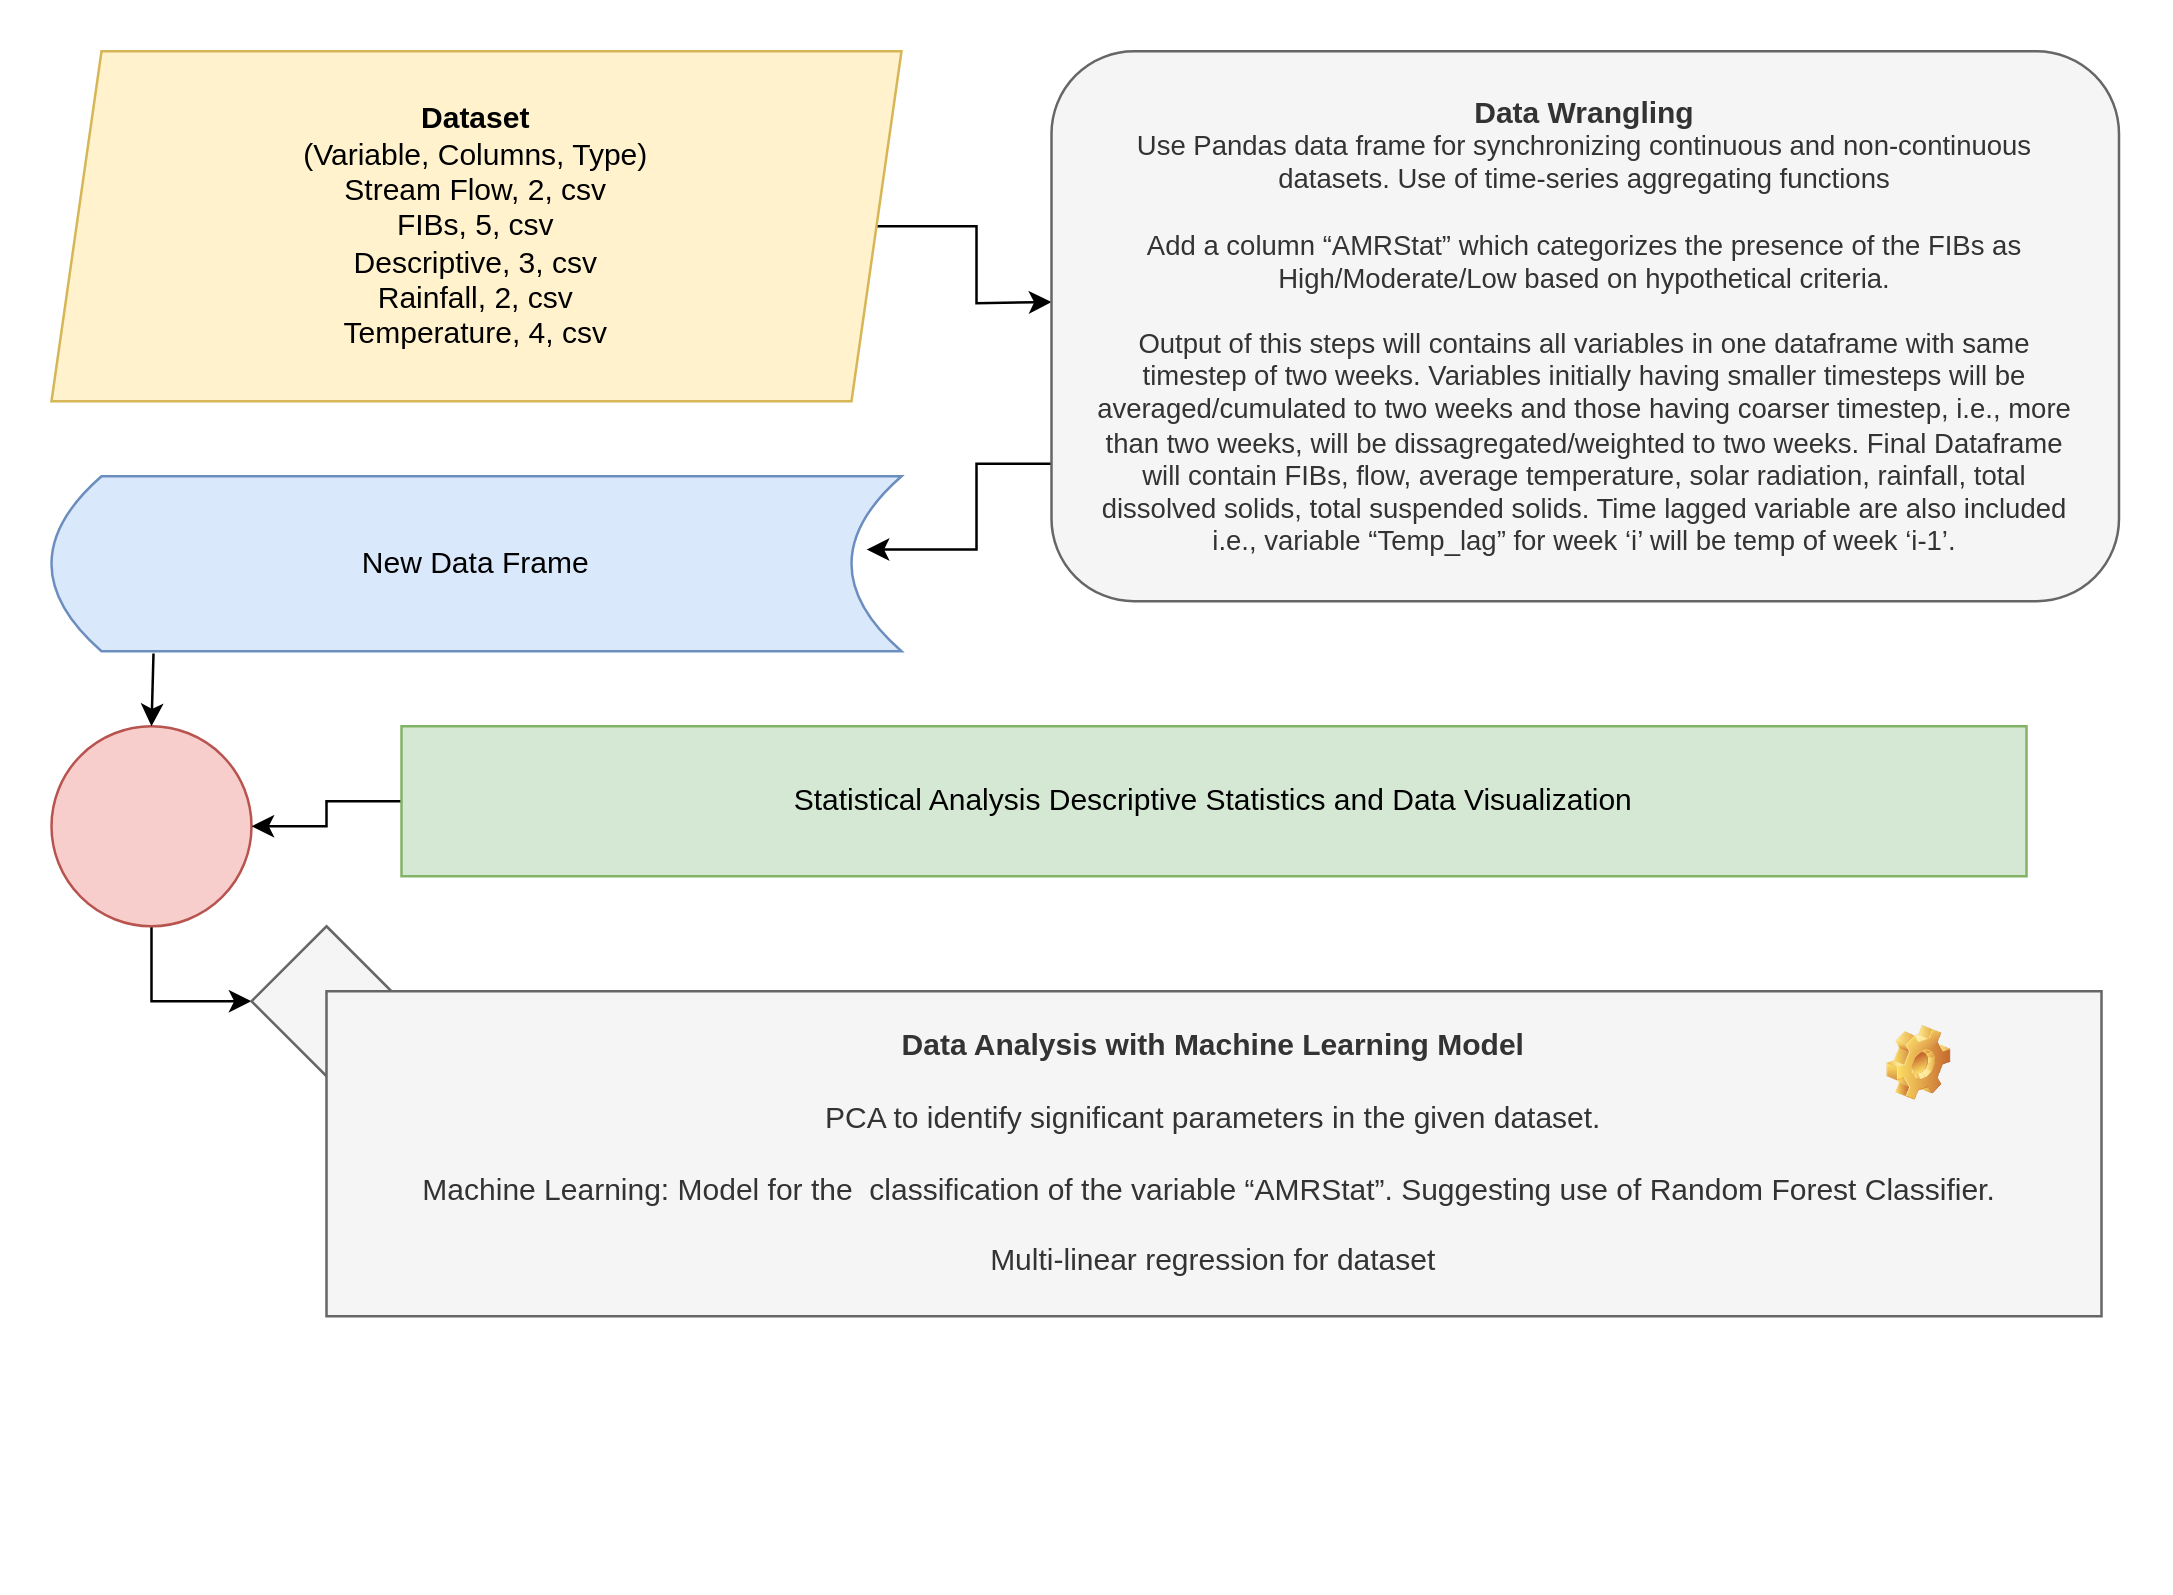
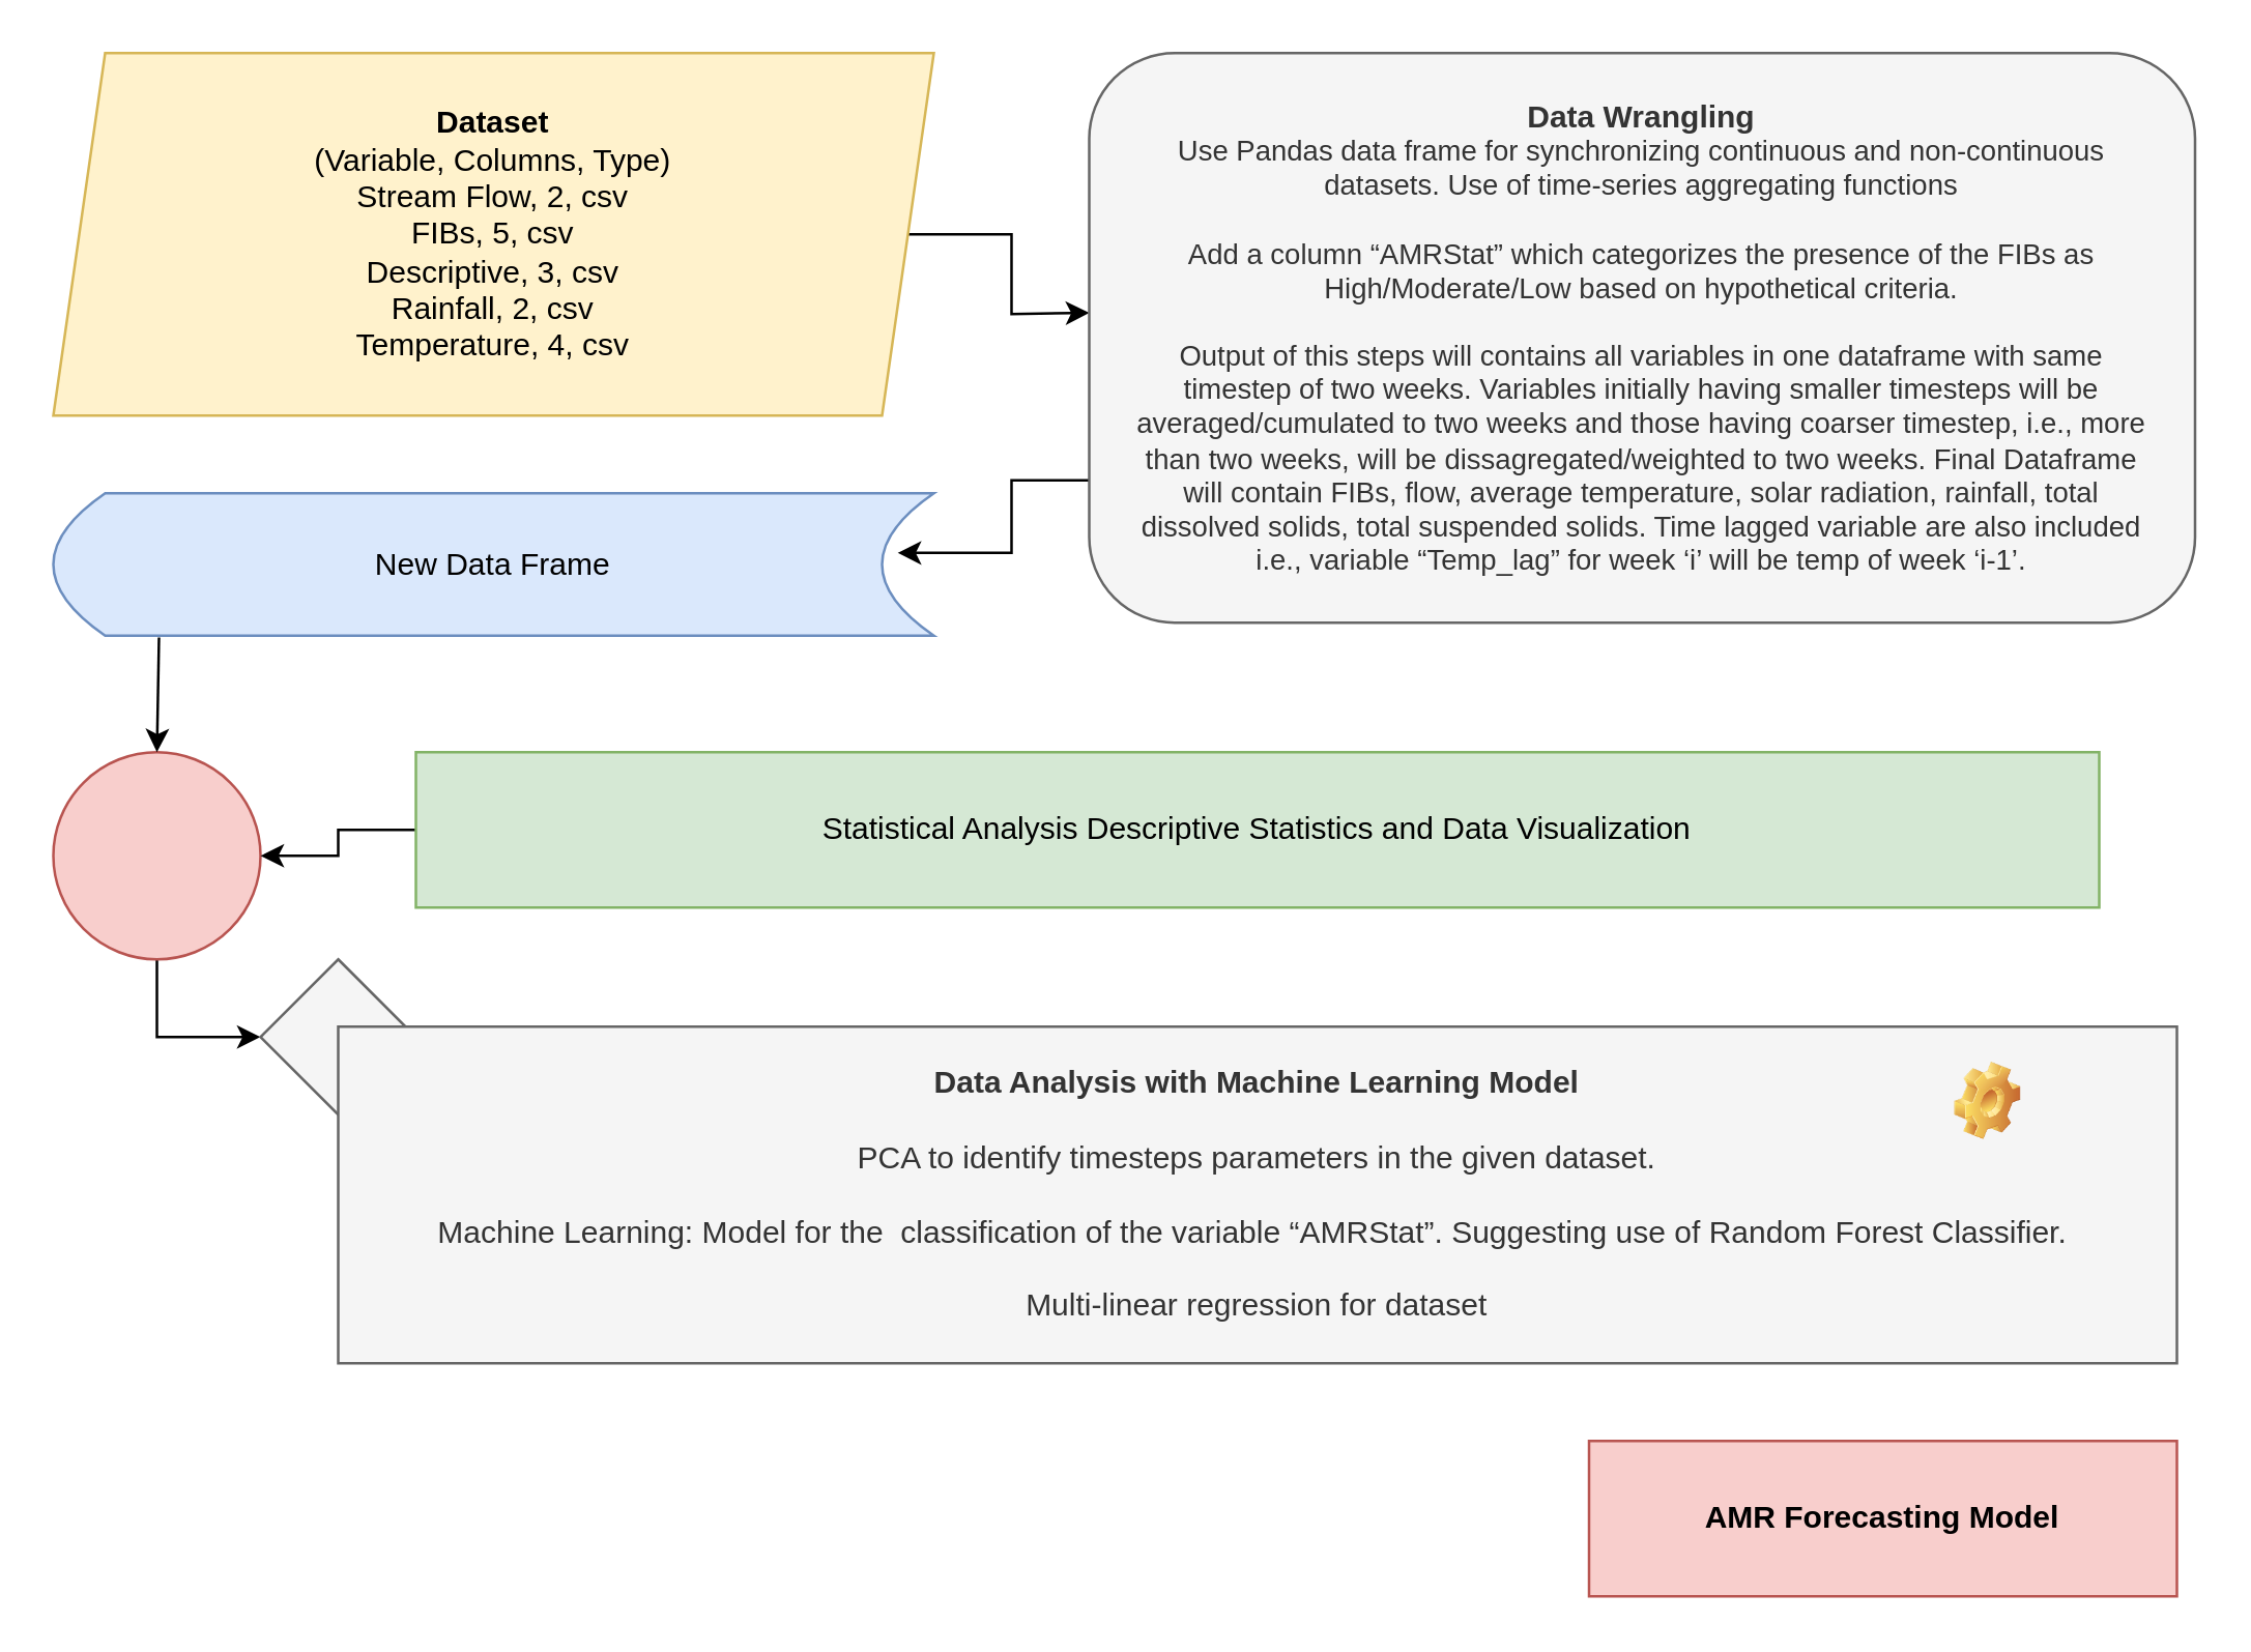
- <mxCell id="6" value="New Data Frame" style="shape=dataStorage;whiteSpace=wrap;html=1;fixedSize=1;fillColor=#dae8fc;strokeColor=#6c8ebf;" vertex="1" parent="1"><mxGeometry y="190" width="340" height="70" as="geometry" x="20" /></mxCell>
+ <mxCell id="6" value="New Data Frame" style="shape=dataStorage;whiteSpace=wrap;html=1;fixedSize=1;fillColor=#dae8fc;strokeColor=#6c8ebf;" vertex="1" parent="1"><mxGeometry x="20" y="190" width="340" height="55" as="geometry" /></mxCell>
- <mxCell id="12" value="&lt;div style=&quot;border-color: var(--border-color);&quot;&gt;&lt;b style=&quot;border-color: var(--border-color);&quot;&gt;Data Analysis with Machine Learning Model&lt;/b&gt;&lt;/div&gt;&lt;div style=&quot;border-color: var(--border-color);&quot;&gt;&lt;br style=&quot;border-color: var(--border-color);&quot;&gt;&lt;/div&gt;&lt;div style=&quot;border-color: var(--border-color);&quot;&gt;PCA to identify significant parameters in the given dataset.&lt;/div&gt;&lt;div style=&quot;border-color: var(--border-color);&quot;&gt;&lt;br style=&quot;border-color: var(--border-color);&quot;&gt;&lt;/div&gt;&lt;div style=&quot;border-color: var(--border-color);&quot;&gt;Machine Learning: Model for the&amp;nbsp; classification of the variable “AMRStat”. Suggesting use of Random Forest Classifier.&amp;nbsp;&lt;/div&gt;&lt;div style=&quot;border-color: var(--border-color);&quot;&gt;&lt;br style=&quot;border-color: var(--border-color);&quot;&gt;&lt;/div&gt;&lt;div style=&quot;border-color: var(--border-color);&quot;&gt;Multi-linear regression for dataset&lt;/div&gt;" style="rounded=0;whiteSpace=wrap;html=1;fillColor=#f5f5f5;fontColor=#333333;strokeColor=#666666;" vertex="1" parent="1"><mxGeometry x="130" y="396" width="710" height="130" as="geometry" /></mxCell>
+ <mxCell id="12" value="&lt;div style=&quot;border-color: var(--border-color);&quot;&gt;&lt;b style=&quot;border-color: var(--border-color);&quot;&gt;Data Analysis with Machine Learning Model&lt;/b&gt;&lt;/div&gt;&lt;div style=&quot;border-color: var(--border-color);&quot;&gt;&lt;br style=&quot;border-color: var(--border-color);&quot;&gt;&lt;/div&gt;&lt;div style=&quot;border-color: var(--border-color);&quot;&gt;PCA to identify timesteps parameters in the given dataset.&lt;/div&gt;&lt;div style=&quot;border-color: var(--border-color);&quot;&gt;&lt;br style=&quot;border-color: var(--border-color);&quot;&gt;&lt;/div&gt;&lt;div style=&quot;border-color: var(--border-color);&quot;&gt;Machine Learning: Model for the&amp;nbsp; classification of the variable “AMRStat”. Suggesting use of Random Forest Classifier.&amp;nbsp;&lt;/div&gt;&lt;div style=&quot;border-color: var(--border-color);&quot;&gt;&lt;br style=&quot;border-color: var(--border-color);&quot;&gt;&lt;/div&gt;&lt;div style=&quot;border-color: var(--border-color);&quot;&gt;Multi-linear regression for dataset&lt;/div&gt;" style="rounded=0;whiteSpace=wrap;html=1;fillColor=#f5f5f5;fontColor=#333333;strokeColor=#666666;" vertex="1" parent="1"><mxGeometry x="130" y="396" width="710" height="130" as="geometry" /></mxCell>
+ <mxCell id="13" value="&lt;p style=&quot;margin-top: 0pt; margin-bottom: 0pt; margin-left: 0in; direction: ltr; unicode-bidi: embed; word-break: normal;&quot;&gt;&lt;b&gt;AMR Forecasting Model&lt;/b&gt;&lt;/p&gt;" style="rounded=0;whiteSpace=wrap;html=1;fillColor=#f8cecc;strokeColor=#b85450;" vertex="1" parent="1"><mxGeometry x="613" y="556" width="227" height="60" as="geometry" /></mxCell>
